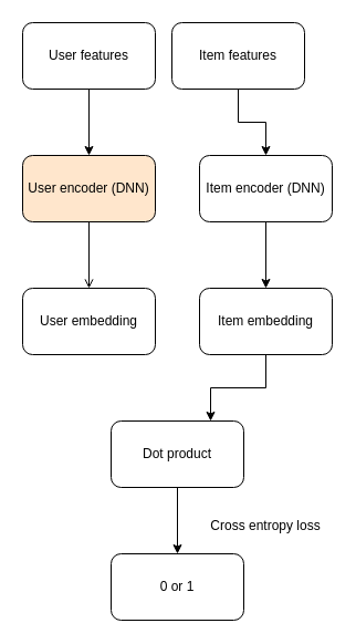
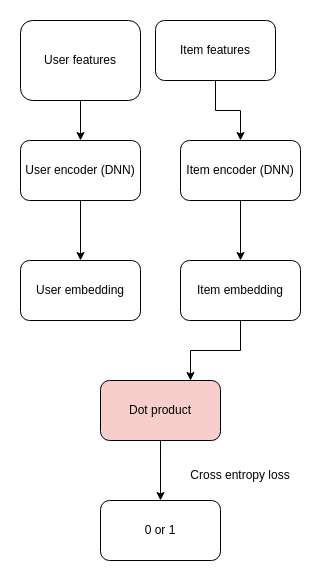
- <mxCell id="3" value="User features" style="rounded=1;whiteSpace=wrap;html=1;" parent="1" vertex="1"><mxGeometry x="20" y="20" width="120" height="60" as="geometry" /></mxCell>
+ <mxCell id="3" value="User features" style="rounded=1;whiteSpace=wrap;html=1;" parent="1" vertex="1"><mxGeometry x="20" y="20" width="120" height="80" as="geometry" /></mxCell>
- <mxCell id="7" value="User encoder (DNN)" style="rounded=1;whiteSpace=wrap;html=1;fillColor=#ffe6cc;" parent="1" vertex="1"><mxGeometry x="20" y="140" width="120" height="60" as="geometry" /></mxCell>
+ <mxCell id="7" value="User encoder (DNN)" style="rounded=1;whiteSpace=wrap;html=1;" parent="1" vertex="1"><mxGeometry x="20" y="140" width="120" height="60" as="geometry" /></mxCell>
- <mxCell id="6" style="edgeStyle=orthogonalEdgeStyle;rounded=0;orthogonalLoop=1;jettySize=auto;html=1;exitX=0.5;exitY=1;exitDx=0;exitDy=0;entryX=0.5;entryY=0;entryDx=0;entryDy=0;endArrow=open;" parent="1" source="7" target="10" edge="1"><mxGeometry relative="1" as="geometry" /></mxCell>
+ <mxCell id="6" style="edgeStyle=orthogonalEdgeStyle;rounded=0;orthogonalLoop=1;jettySize=auto;html=1;exitX=0.5;exitY=1;exitDx=0;exitDy=0;entryX=0.5;entryY=0;entryDx=0;entryDy=0;" parent="1" source="7" target="10" edge="1"><mxGeometry relative="1" as="geometry" /></mxCell>
- <mxCell id="14" value="Dot product" style="rounded=1;whiteSpace=wrap;html=1;" parent="1" vertex="1"><mxGeometry x="100" y="380" width="120" height="60" as="geometry" /></mxCell>
+ <mxCell id="14" value="Dot product" style="rounded=1;whiteSpace=wrap;html=1;fillColor=#f8cecc;" parent="1" vertex="1"><mxGeometry x="100" y="380" width="120" height="60" as="geometry" /></mxCell>
